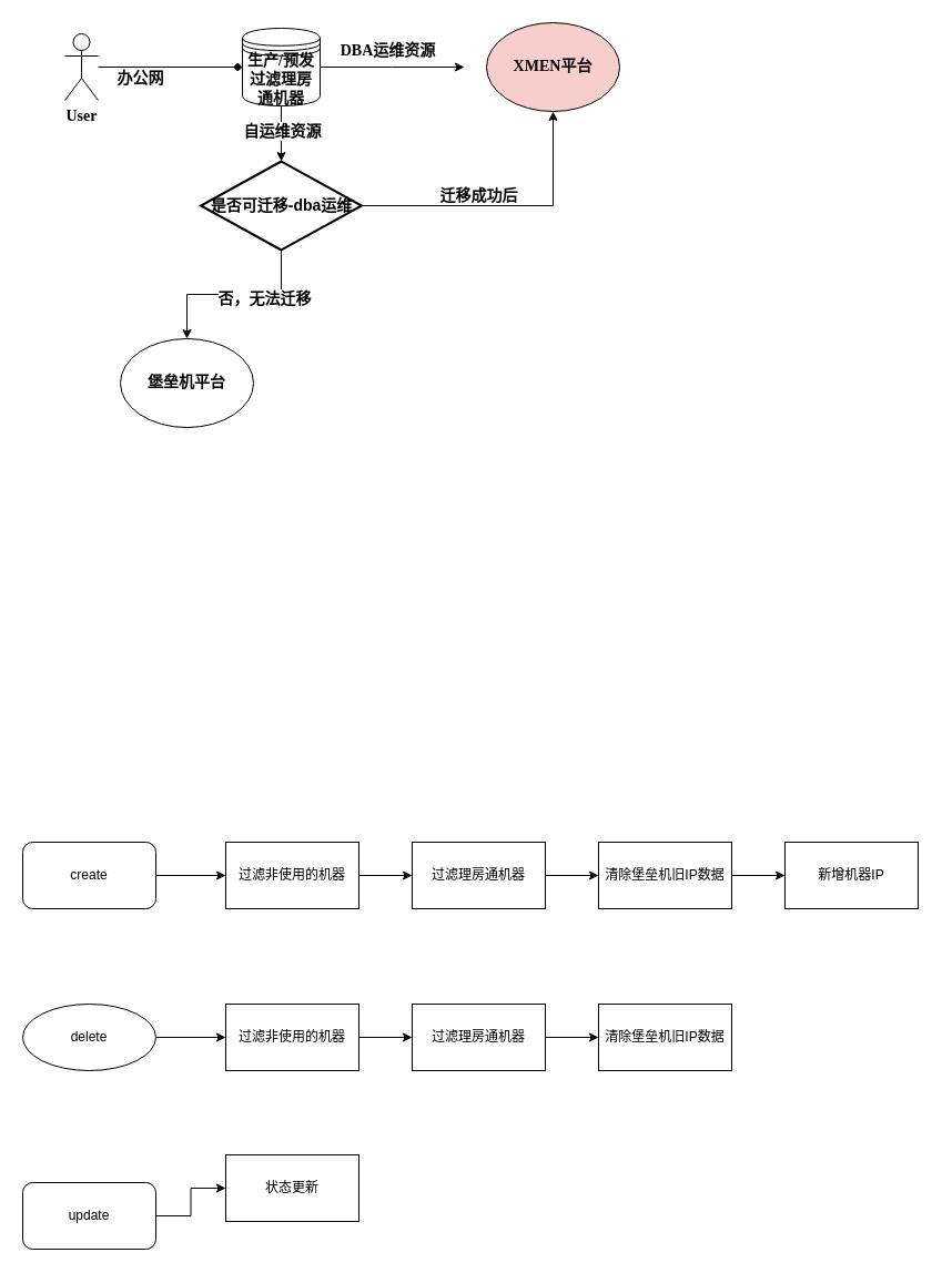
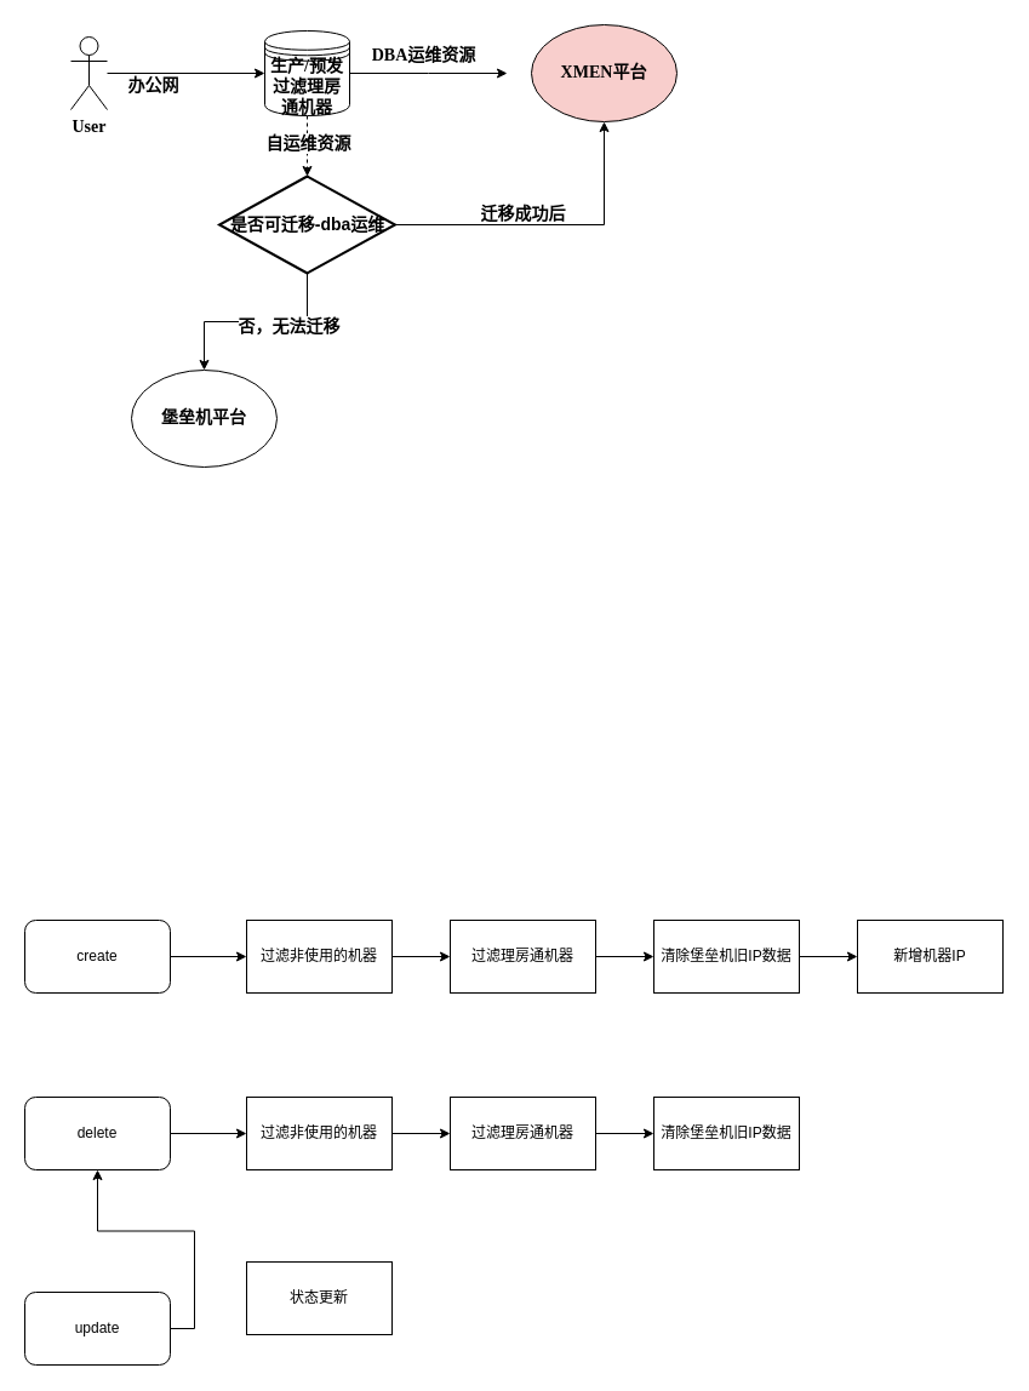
- <mxCell id="2" value="" style="edgeStyle=orthogonalEdgeStyle;rounded=0;orthogonalLoop=1;jettySize=auto;html=1;entryX=0;entryY=0.5;entryDx=0;entryDy=0;fontColor=#000000;fontFamily=Verdana;fontStyle=1;fontSize=14;endArrow=diamond;" edge="1" parent="1" source="4" target="9"><mxGeometry relative="1" as="geometry"><mxPoint x="153" y="55" as="targetPoint" /></mxGeometry></mxCell>
+ <mxCell id="2" value="" style="edgeStyle=orthogonalEdgeStyle;rounded=0;orthogonalLoop=1;jettySize=auto;html=1;entryX=0;entryY=0.5;entryDx=0;entryDy=0;fontColor=#000000;fontFamily=Verdana;fontStyle=1;fontSize=14;" edge="1" parent="1" source="4" target="9"><mxGeometry relative="1" as="geometry"><mxPoint x="153" y="55" as="targetPoint" /></mxGeometry></mxCell>
- <mxCell id="7" style="edgeStyle=orthogonalEdgeStyle;rounded=0;orthogonalLoop=1;jettySize=auto;html=1;exitX=0.5;exitY=1;exitDx=0;exitDy=0;fontFamily=Verdana;fontStyle=1;fontSize=14;entryX=0.5;entryY=0;entryDx=0;entryDy=0;entryPerimeter=0;" edge="1" parent="1" source="9" target="16"><mxGeometry relative="1" as="geometry"><mxPoint x="253" y="195" as="targetPoint" /></mxGeometry></mxCell>
+ <mxCell id="7" style="edgeStyle=orthogonalEdgeStyle;rounded=0;orthogonalLoop=1;jettySize=auto;html=1;exitX=0.5;exitY=1;exitDx=0;exitDy=0;fontFamily=Verdana;fontStyle=1;fontSize=14;entryX=0.5;entryY=0;entryDx=0;entryDy=0;entryPerimeter=0;dashed=1;" edge="1" parent="1" source="9" target="16"><mxGeometry relative="1" as="geometry"><mxPoint x="253" y="195" as="targetPoint" /></mxGeometry></mxCell>
- <mxCell id="27" value="delete" style="ellipse;whiteSpace=wrap;html=1;direction=east;" vertex="1" parent="1"><mxGeometry x="20" y="905" width="120" height="60" as="geometry" /></mxCell>
+ <mxCell id="27" value="delete" style="rounded=1;whiteSpace=wrap;html=1;direction=east;" vertex="1" parent="1"><mxGeometry x="20" y="905" width="120" height="60" as="geometry" /></mxCell>
- <mxCell id="33" style="edgeStyle=orthogonalEdgeStyle;rounded=0;orthogonalLoop=1;jettySize=auto;html=1;exitX=1;exitY=0.5;exitDx=0;exitDy=0;" edge="1" parent="1" source="34" target="35"><mxGeometry relative="1" as="geometry" /></mxCell>
+ <mxCell id="33" style="edgeStyle=orthogonalEdgeStyle;rounded=0;orthogonalLoop=1;jettySize=auto;html=1;exitX=1;exitY=0.5;exitDx=0;exitDy=0;" edge="1" parent="1" source="34" target="27"><mxGeometry relative="1" as="geometry" /></mxCell>
